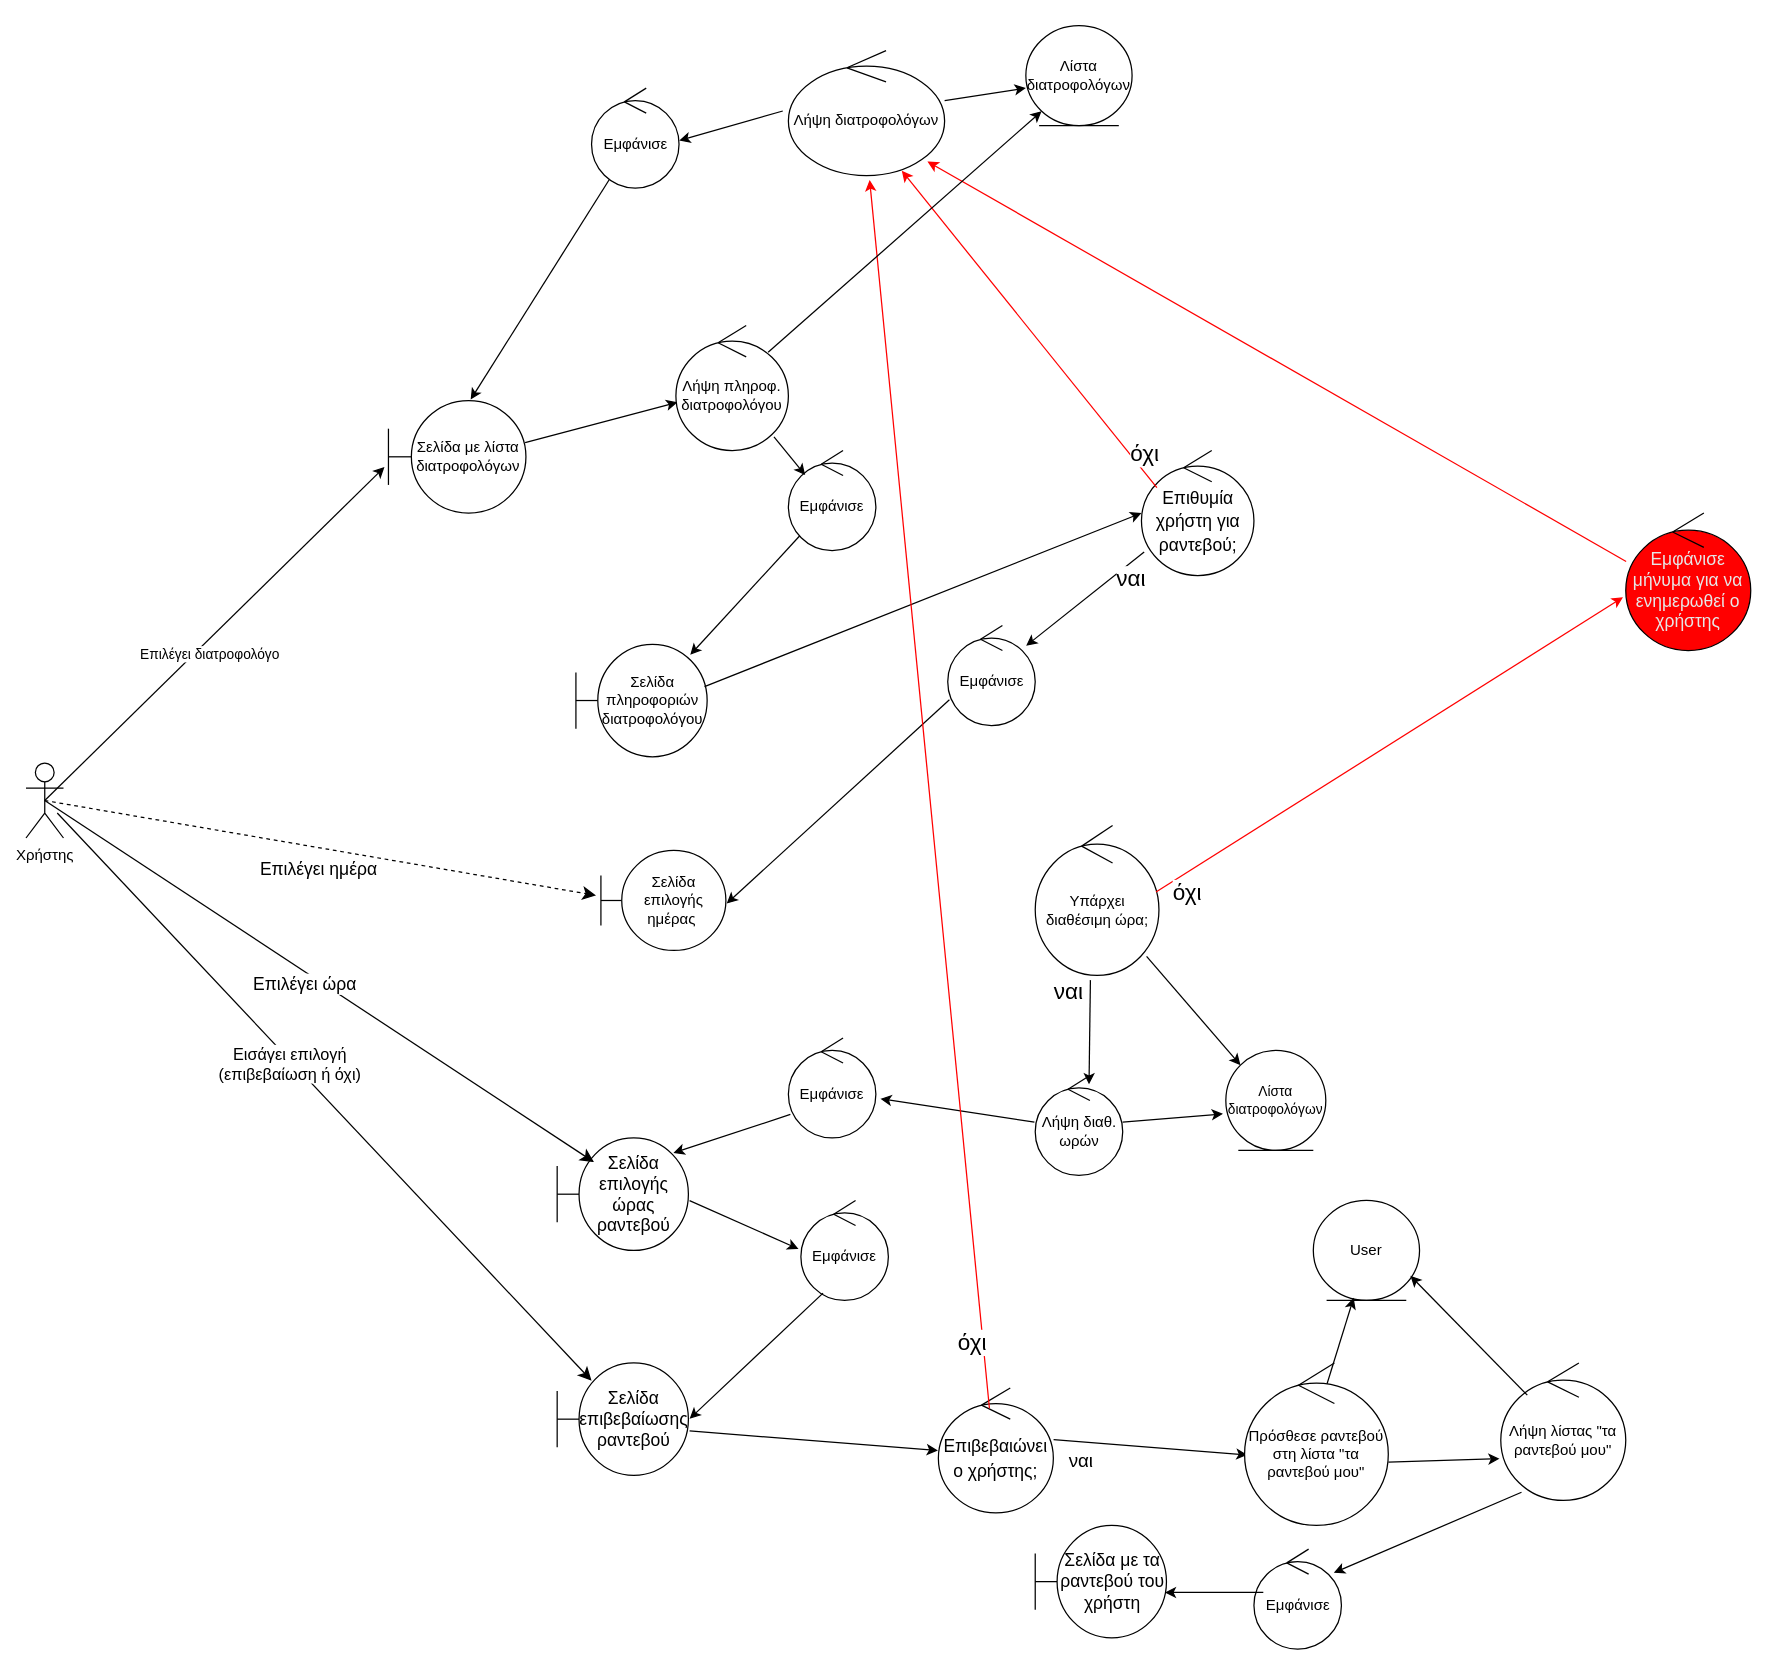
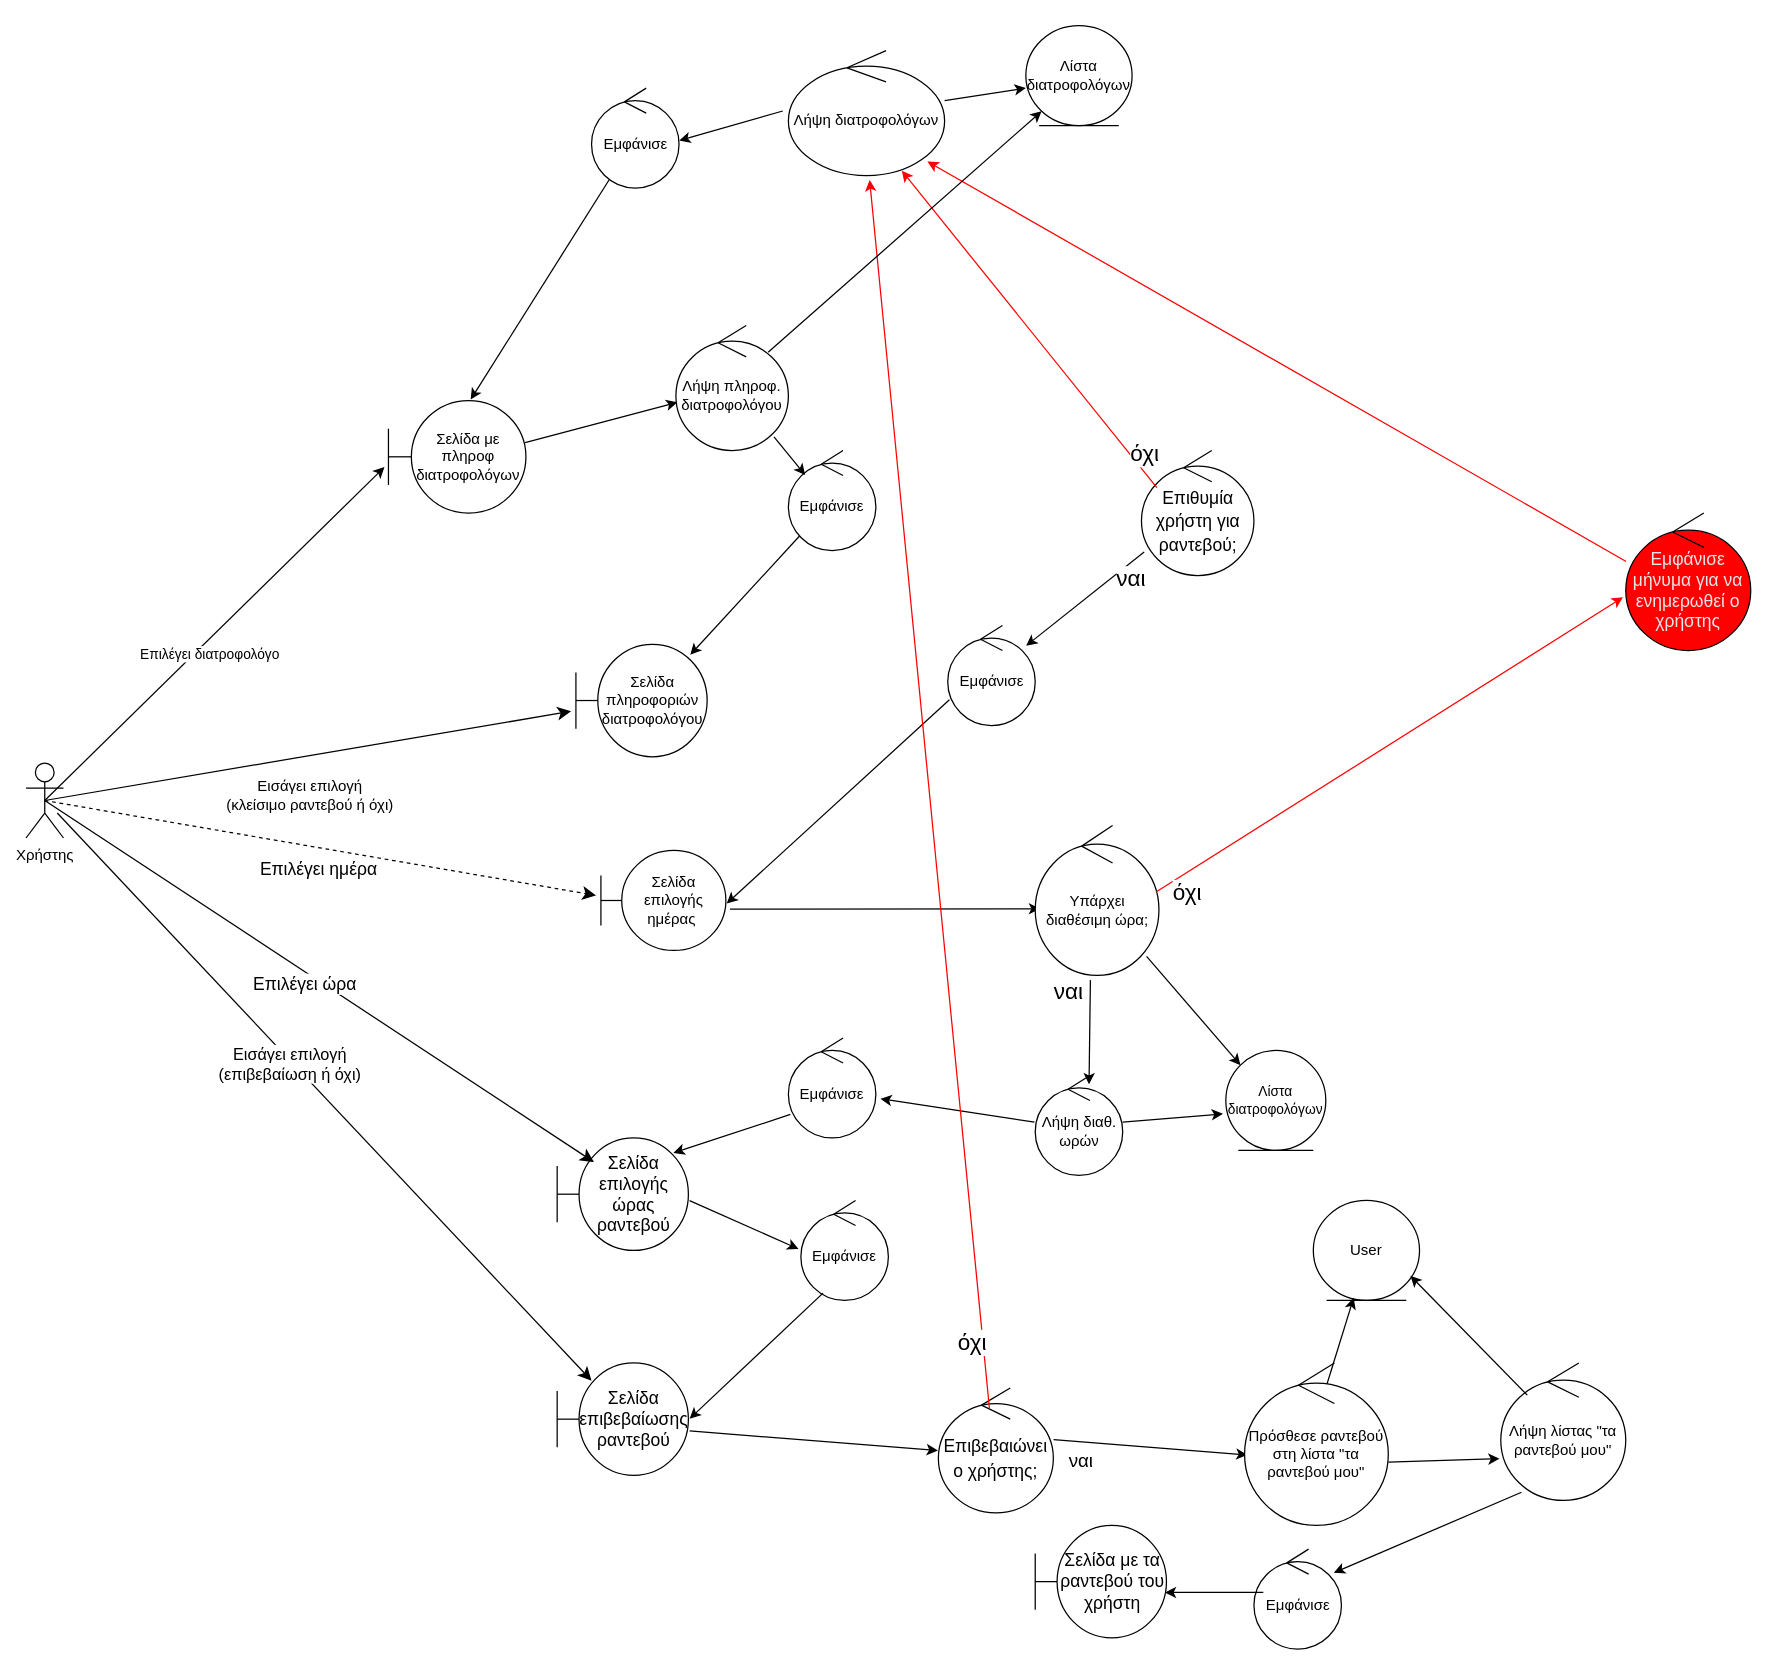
- <mxCell id="7" value="Σελίδα με λίστα διατροφολόγων&lt;br&gt;" style="shape=umlBoundary;whiteSpace=wrap;html=1;strokeColor=#000000;fontColor=#000000;" parent="1" vertex="1"><mxGeometry x="310" y="320" width="110" height="90" as="geometry" /></mxCell>
+ <mxCell id="7" value="Σελίδα με πληροφ διατροφολόγων&lt;br&gt;" style="shape=umlBoundary;whiteSpace=wrap;html=1;strokeColor=#000000;fontColor=#000000;" parent="1" vertex="1"><mxGeometry x="310" y="320" width="110" height="90" as="geometry" /></mxCell>
- <mxCell id="17" value="" style="endArrow=classic;html=1;rounded=0;exitX=0.98;exitY=0.376;exitDx=0;exitDy=0;exitPerimeter=0;entryX=0;entryY=0.5;entryDx=0;entryDy=0;entryPerimeter=0;" parent="1" source="9" target="16" edge="1"><mxGeometry width="50" height="50" relative="1" as="geometry"><mxPoint x="630" y="540" as="sourcePoint" /><mxPoint x="680" y="490" as="targetPoint" /></mxGeometry></mxCell>
+ <mxCell id="14" value="" style="edgeStyle=none;curved=1;rounded=0;orthogonalLoop=1;jettySize=auto;html=1;fontSize=12;startSize=8;endSize=8;strokeColor=#000000;fontColor=#000000;entryX=-0.037;entryY=0.596;entryDx=0;entryDy=0;entryPerimeter=0;exitX=0.5;exitY=0.5;exitDx=0;exitDy=0;exitPerimeter=0;" parent="1" source="4" target="9" edge="1"><mxGeometry relative="1" as="geometry"><mxPoint x="200" y="520" as="sourcePoint" /><mxPoint x="458" y="648" as="targetPoint" /></mxGeometry></mxCell>
+ <mxCell id="15" value="&lt;font style=&quot;font-size: 12px;&quot;&gt;Εισάγει επιλογή&lt;br style=&quot;font-size: 12px;&quot;&gt;(κλείσιμο ραντεβού ή όχι)&lt;br style=&quot;font-size: 12px;&quot;&gt;&lt;/font&gt;" style="edgeLabel;html=1;align=center;verticalAlign=middle;resizable=0;points=[];fontSize=12;rotation=0;fontColor=#000000;" parent="14" vertex="1" connectable="0"><mxGeometry x="-0.253" y="2" relative="1" as="geometry"><mxPoint x="54" y="24" as="offset" /></mxGeometry></mxCell>
+ <mxCell id="23" value="" style="endArrow=classic;html=1;rounded=0;exitX=1.033;exitY=0.587;exitDx=0;exitDy=0;exitPerimeter=0;entryX=0.039;entryY=0.555;entryDx=0;entryDy=0;entryPerimeter=0;" parent="1" source="20" target="24" edge="1"><mxGeometry width="50" height="50" relative="1" as="geometry"><mxPoint x="700" y="830" as="sourcePoint" /><mxPoint x="740" y="743" as="targetPoint" /></mxGeometry></mxCell>
